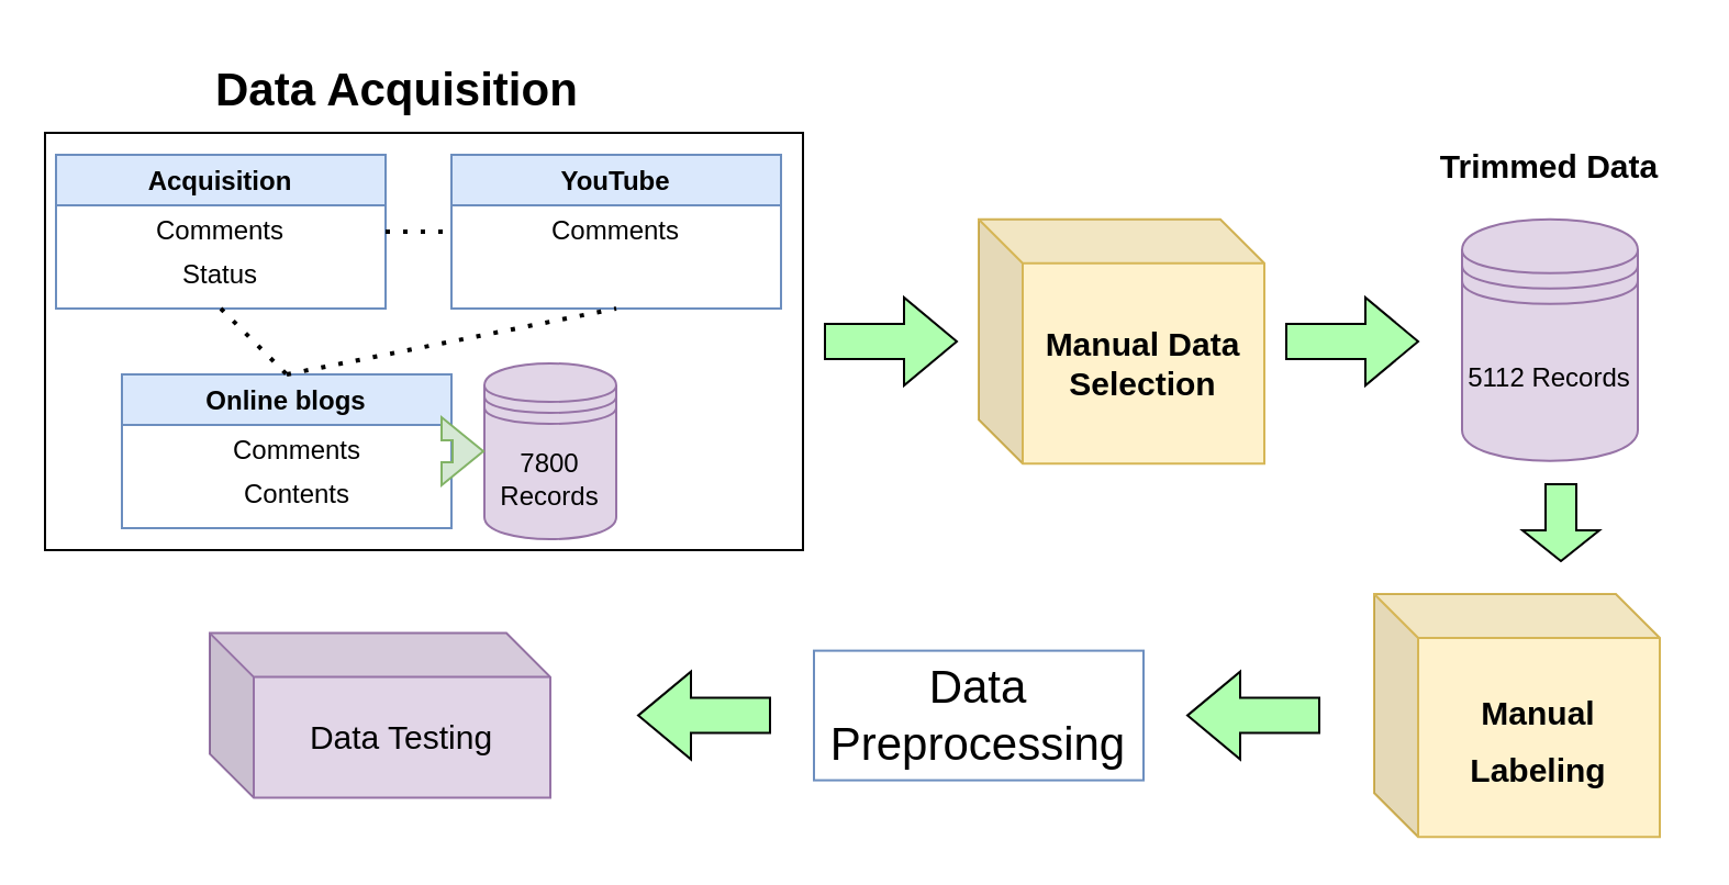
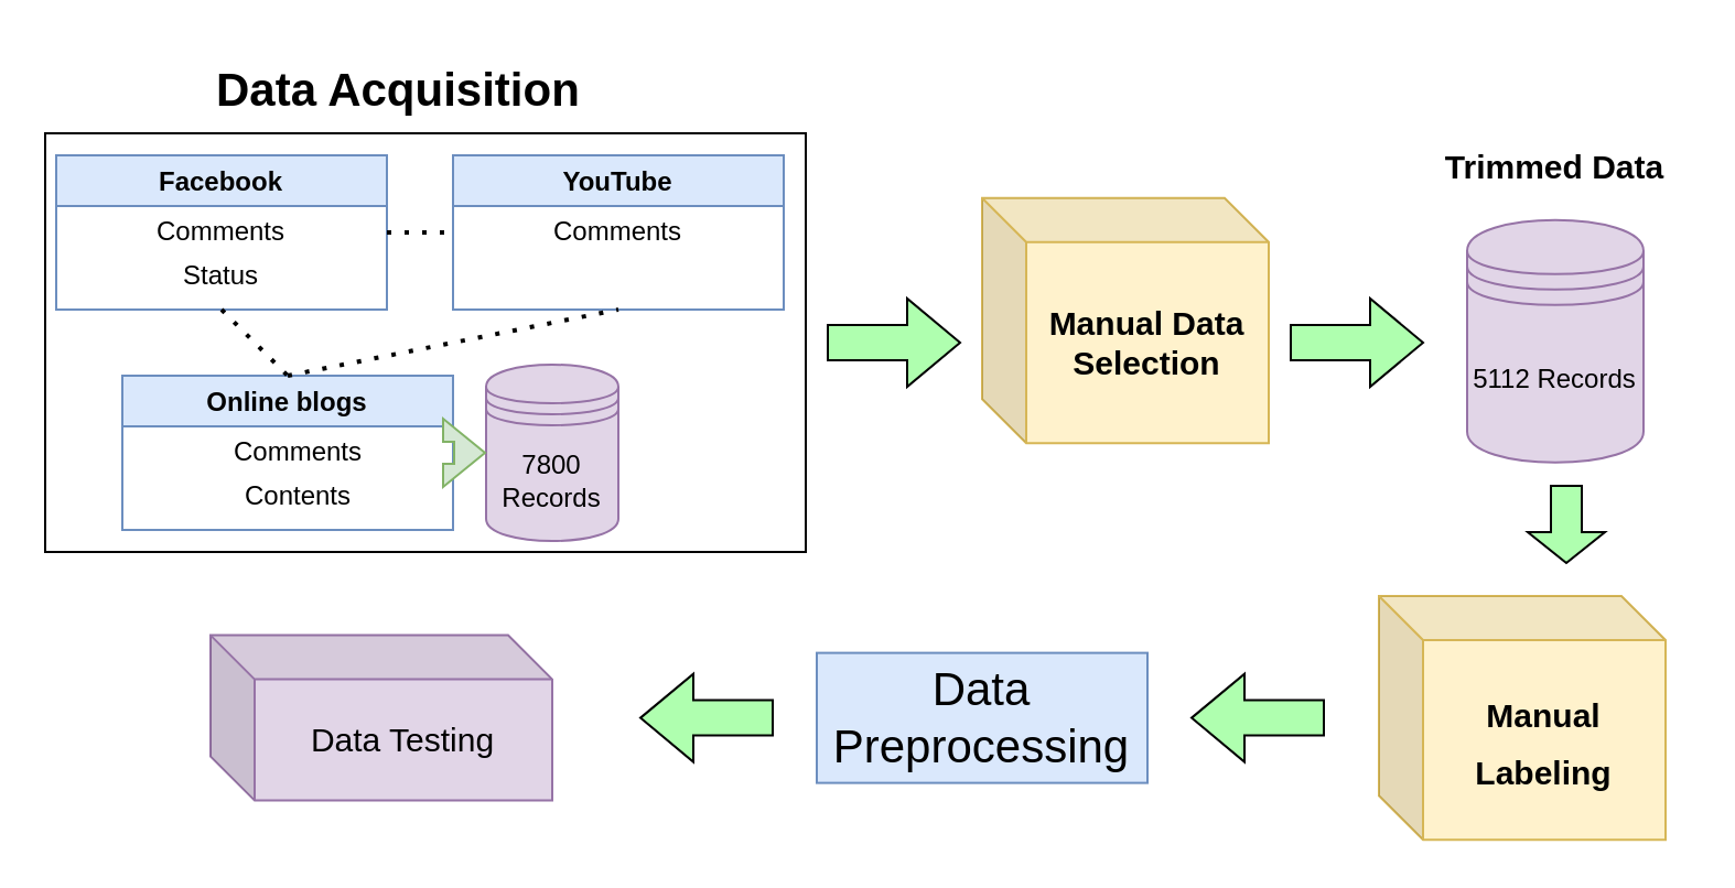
- <mxCell id="3" value="Acquisition" style="swimlane;fillColor=#dae8fc;strokeColor=#6c8ebf;" vertex="1" parent="1"><mxGeometry x="25" y="70" width="150" height="70" as="geometry" /></mxCell>
+ <mxCell id="3" value="Facebook" style="swimlane;fillColor=#dae8fc;strokeColor=#6c8ebf;" vertex="1" parent="1"><mxGeometry x="25" y="70" width="150" height="70" as="geometry" /></mxCell>
- <mxCell id="18" value="&lt;b&gt;&lt;font style=&quot;font-size: 15px;&quot;&gt;Manual Data Selection&lt;/font&gt;&lt;/b&gt;" style="shape=cube;whiteSpace=wrap;html=1;boundedLbl=1;backgroundOutline=1;darkOpacity=0.05;darkOpacity2=0.1;fillColor=#fff2cc;strokeColor=#d6b656;" vertex="1" parent="1"><mxGeometry x="445" y="99.38" width="130" height="111.25" as="geometry" /></mxCell>
+ <mxCell id="18" value="&lt;b&gt;&lt;font style=&quot;font-size: 15px;&quot;&gt;Manual Data Selection&lt;/font&gt;&lt;/b&gt;" style="shape=cube;whiteSpace=wrap;html=1;boundedLbl=1;backgroundOutline=1;darkOpacity=0.05;darkOpacity2=0.1;fillColor=#fff2cc;strokeColor=#d6b656;" vertex="1" parent="1"><mxGeometry x="445" y="89.38" width="130" height="111.25" as="geometry" /></mxCell>
- <mxCell id="25" value="Data Preprocessing" style="rounded=0;whiteSpace=wrap;html=1;fontSize=21;fillColor=#ffffff;strokeColor=#6c8ebf;" vertex="1" parent="1"><mxGeometry x="370" y="295.81" width="150" height="59" as="geometry" /></mxCell>
+ <mxCell id="25" value="Data Preprocessing" style="rounded=0;whiteSpace=wrap;html=1;fontSize=21;fillColor=#dae8fc;strokeColor=#6c8ebf;" vertex="1" parent="1"><mxGeometry x="370" y="295.81" width="150" height="59" as="geometry" /></mxCell>
